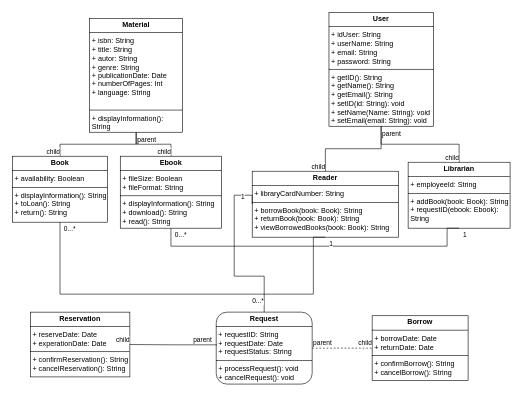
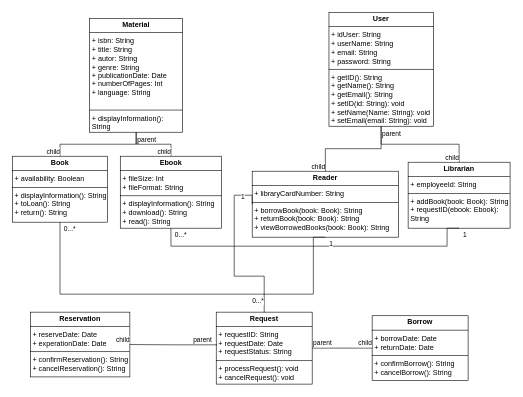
- <mxCell id="3" value="&lt;p style=&quot;margin:0px;margin-top:4px;text-align:center;&quot;&gt;&lt;b&gt;Ebook&lt;/b&gt;&lt;/p&gt;&lt;hr size=&quot;1&quot; style=&quot;border-style:solid;&quot;&gt;&lt;p style=&quot;margin:0px;margin-left:4px;&quot;&gt;+ fileSize: Boolean&lt;/p&gt;&lt;p style=&quot;margin:0px;margin-left:4px;&quot;&gt;+ fileFormat: String&lt;/p&gt;&lt;hr size=&quot;1&quot; style=&quot;border-style:solid;&quot;&gt;&lt;p style=&quot;margin:0px;margin-left:4px;&quot;&gt;+ displayInformation(): String&lt;br&gt;+ download(): String&lt;br&gt;+ read(): String&lt;br&gt;&lt;/p&gt;&lt;p style=&quot;margin:0px;margin-left:4px;&quot;&gt;&lt;br&gt;&lt;/p&gt;" style="verticalAlign=top;align=left;overflow=fill;html=1;whiteSpace=wrap;" vertex="1" parent="1"><mxGeometry x="200" y="260" width="169" height="120" as="geometry" /></mxCell>
+ <mxCell id="3" value="&lt;p style=&quot;margin:0px;margin-top:4px;text-align:center;&quot;&gt;&lt;b&gt;Ebook&lt;/b&gt;&lt;/p&gt;&lt;hr size=&quot;1&quot; style=&quot;border-style:solid;&quot;&gt;&lt;p style=&quot;margin:0px;margin-left:4px;&quot;&gt;+ fileSize: Int&lt;/p&gt;&lt;p style=&quot;margin:0px;margin-left:4px;&quot;&gt;+ fileFormat: String&lt;/p&gt;&lt;hr size=&quot;1&quot; style=&quot;border-style:solid;&quot;&gt;&lt;p style=&quot;margin:0px;margin-left:4px;&quot;&gt;+ displayInformation(): String&lt;br&gt;+ download(): String&lt;br&gt;+ read(): String&lt;br&gt;&lt;/p&gt;&lt;p style=&quot;margin:0px;margin-left:4px;&quot;&gt;&lt;br&gt;&lt;/p&gt;" style="verticalAlign=top;align=left;overflow=fill;html=1;whiteSpace=wrap;" vertex="1" parent="1"><mxGeometry x="200" y="260" width="169" height="120" as="geometry" /></mxCell>
- <mxCell id="8" value="&lt;p style=&quot;margin:0px;margin-top:4px;text-align:center;&quot;&gt;&lt;b&gt;Request&lt;/b&gt;&lt;/p&gt;&lt;hr size=&quot;1&quot; style=&quot;border-style:solid;&quot;&gt;&lt;p style=&quot;margin:0px;margin-left:4px;&quot;&gt;+ requestID: String&lt;/p&gt;&lt;p style=&quot;margin:0px;margin-left:4px;&quot;&gt;+ requestDate: Date&lt;/p&gt;&lt;p style=&quot;margin:0px;margin-left:4px;&quot;&gt;+ requestStatus: String&lt;/p&gt;&lt;hr size=&quot;1&quot; style=&quot;border-style:solid;&quot;&gt;&lt;p style=&quot;margin:0px;margin-left:4px;&quot;&gt;+ processRequest(): void &lt;/p&gt;&lt;p style=&quot;margin:0px;margin-left:4px;&quot;&gt;+ cancelRequest(): void&lt;/p&gt;" style="verticalAlign=top;align=left;overflow=fill;html=1;whiteSpace=wrap;rounded=1;" vertex="1" parent="1"><mxGeometry x="360" y="520" width="160" height="120" as="geometry" /></mxCell>
+ <mxCell id="8" value="&lt;p style=&quot;margin:0px;margin-top:4px;text-align:center;&quot;&gt;&lt;b&gt;Request&lt;/b&gt;&lt;/p&gt;&lt;hr size=&quot;1&quot; style=&quot;border-style:solid;&quot;&gt;&lt;p style=&quot;margin:0px;margin-left:4px;&quot;&gt;+ requestID: String&lt;/p&gt;&lt;p style=&quot;margin:0px;margin-left:4px;&quot;&gt;+ requestDate: Date&lt;/p&gt;&lt;p style=&quot;margin:0px;margin-left:4px;&quot;&gt;+ requestStatus: String&lt;/p&gt;&lt;hr size=&quot;1&quot; style=&quot;border-style:solid;&quot;&gt;&lt;p style=&quot;margin:0px;margin-left:4px;&quot;&gt;+ processRequest(): void &lt;/p&gt;&lt;p style=&quot;margin:0px;margin-left:4px;&quot;&gt;+ cancelRequest(): void&lt;/p&gt;" style="verticalAlign=top;align=left;overflow=fill;html=1;whiteSpace=wrap;" vertex="1" parent="1"><mxGeometry x="360" y="520" width="160" height="120" as="geometry" /></mxCell>
- <mxCell id="11" value="" style="endArrow=none;html=1;edgeStyle=orthogonalEdgeStyle;rounded=0;exitX=1;exitY=0.5;exitDx=0;exitDy=0;entryX=0;entryY=0.5;entryDx=0;entryDy=0;dashed=1;" edge="1" parent="1" source="8" target="10"><mxGeometry relative="1" as="geometry"><mxPoint x="570" y="700" as="sourcePoint" /><mxPoint x="730" y="700" as="targetPoint" /></mxGeometry></mxCell>
+ <mxCell id="11" value="" style="endArrow=none;html=1;edgeStyle=orthogonalEdgeStyle;rounded=0;exitX=1;exitY=0.5;exitDx=0;exitDy=0;entryX=0;entryY=0.5;entryDx=0;entryDy=0;" edge="1" parent="1" source="8" target="10"><mxGeometry relative="1" as="geometry"><mxPoint x="570" y="700" as="sourcePoint" /><mxPoint x="730" y="700" as="targetPoint" /></mxGeometry></mxCell>
